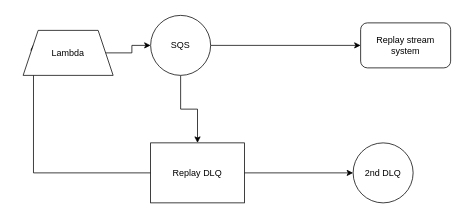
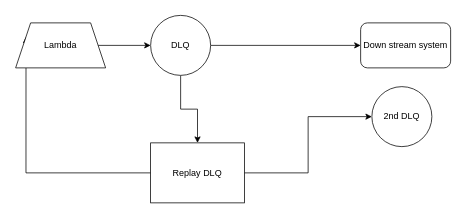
- <mxCell id="4" value="SQS" style="ellipse;whiteSpace=wrap;html=1;aspect=fixed;" vertex="1" parent="1"><mxGeometry x="200" y="20" width="80" height="80" as="geometry" /></mxCell>
+ <mxCell id="4" value="DLQ" style="ellipse;whiteSpace=wrap;html=1;aspect=fixed;" vertex="1" parent="1"><mxGeometry x="200" y="20" width="80" height="80" as="geometry" /></mxCell>
- <mxCell id="5" value="Replay stream system" style="rounded=1;whiteSpace=wrap;html=1;" vertex="1" parent="1"><mxGeometry x="480" y="30" width="120" height="60" as="geometry" /></mxCell>
+ <mxCell id="5" value="Down stream system" style="rounded=1;whiteSpace=wrap;html=1;" vertex="1" parent="1"><mxGeometry x="480" y="30" width="120" height="60" as="geometry" /></mxCell>
- <mxCell id="10" value="Lambda" style="shape=trapezoid;perimeter=trapezoidPerimeter;whiteSpace=wrap;html=1;fixedSize=1;" vertex="1" parent="1"><mxGeometry x="30" y="40" width="120" height="60" as="geometry" /></mxCell>
+ <mxCell id="10" value="Lambda" style="shape=trapezoid;perimeter=trapezoidPerimeter;whiteSpace=wrap;html=1;fixedSize=1;" vertex="1" parent="1"><mxGeometry x="20" y="30" width="120" height="60" as="geometry" /></mxCell>
- <mxCell id="11" value="2nd DLQ" style="ellipse;whiteSpace=wrap;html=1;aspect=fixed;" vertex="1" parent="1"><mxGeometry x="470" y="190" width="80" height="80" as="geometry" /></mxCell>
+ <mxCell id="11" value="2nd DLQ" style="ellipse;whiteSpace=wrap;html=1;aspect=fixed;" vertex="1" parent="1"><mxGeometry x="495" y="115" width="80" height="80" as="geometry" /></mxCell>
